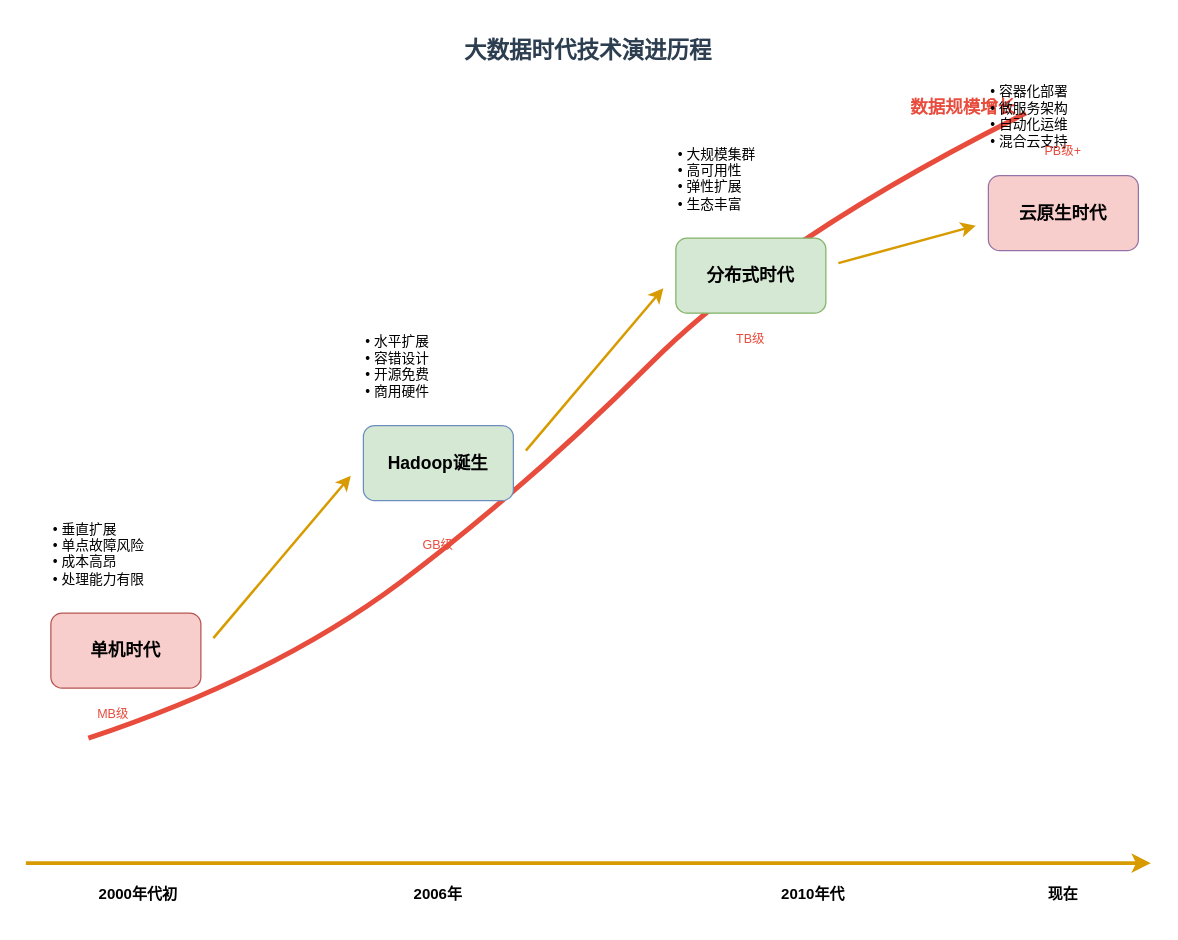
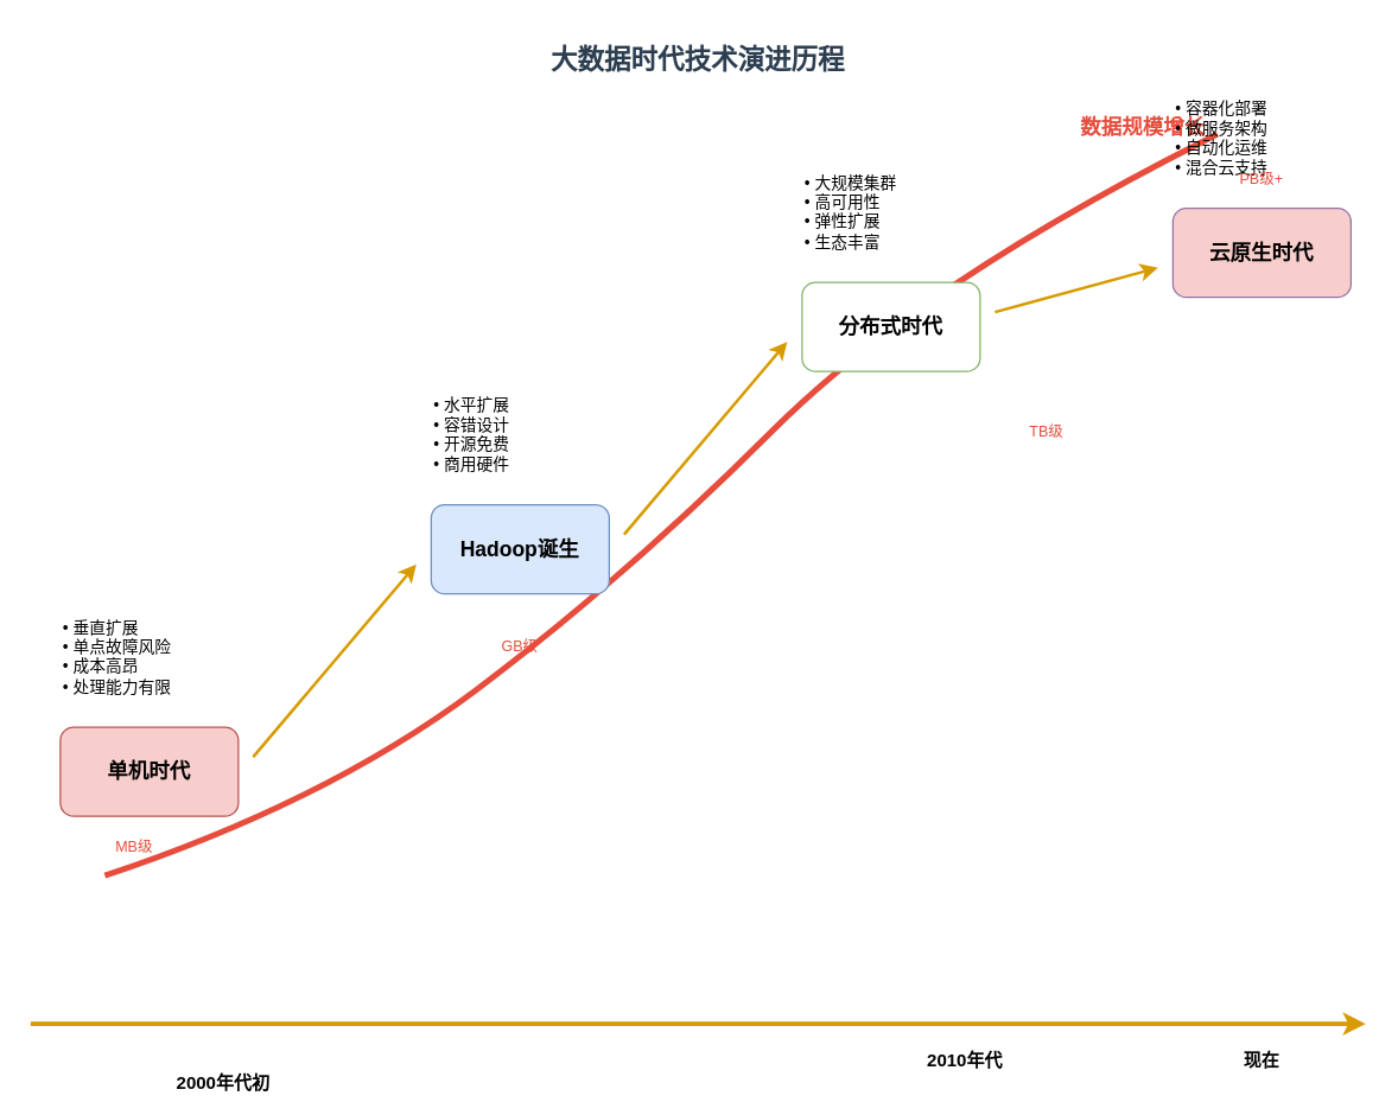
- <mxCell id="13" value="分布式时代" style="rounded=1;whiteSpace=wrap;html=1;fillColor=#d5e8d4;strokeColor=#82b366;fontSize=14;fontStyle=1;" vertex="1" parent="1"><mxGeometry x="540" y="190" width="120" height="60" as="geometry" /></mxCell>
+ <mxCell id="13" value="分布式时代" style="rounded=1;whiteSpace=wrap;html=1;fillColor=#ffffff;strokeColor=#82b366;fontSize=14;fontStyle=1;" vertex="1" parent="1"><mxGeometry x="540" y="190" width="120" height="60" as="geometry" /></mxCell>
- <mxCell id="23" value="TB级" style="text;html=1;strokeColor=none;fillColor=none;align=center;verticalAlign=middle;whiteSpace=wrap;rounded=0;fontSize=10;fontColor=#e74c3c;" vertex="1" parent="1"><mxGeometry x="580" y="260" width="40" height="20" as="geometry" /></mxCell>
+ <mxCell id="23" value="TB级" style="text;html=1;strokeColor=none;fillColor=none;align=center;verticalAlign=middle;whiteSpace=wrap;rounded=0;fontSize=10;fontColor=#e74c3c;" vertex="1" parent="1"><mxGeometry x="685" y="280" width="40" height="20" as="geometry" /></mxCell>
- <mxCell id="11" value="Hadoop诞生" style="rounded=1;whiteSpace=wrap;html=1;fillColor=#d5e8d4;strokeColor=#6c8ebf;fontSize=14;fontStyle=1;" vertex="1" parent="1"><mxGeometry x="290" y="340" width="120" height="60" as="geometry" /></mxCell>
+ <mxCell id="11" value="Hadoop诞生" style="rounded=1;whiteSpace=wrap;html=1;fillColor=#dae8fc;strokeColor=#6c8ebf;fontSize=14;fontStyle=1;" vertex="1" parent="1"><mxGeometry x="290" y="340" width="120" height="60" as="geometry" /></mxCell>
- <mxCell id="3" value="2000年代初" style="text;html=1;strokeColor=none;fillColor=none;align=center;verticalAlign=middle;whiteSpace=wrap;rounded=0;fontSize=12;fontStyle=1;" vertex="1" parent="1"><mxGeometry x="70" y="700" width="80" height="30" as="geometry" /></mxCell>
+ <mxCell id="3" value="2000年代初" style="text;html=1;strokeColor=none;fillColor=none;align=center;verticalAlign=middle;whiteSpace=wrap;rounded=0;fontSize=12;fontStyle=1;" vertex="1" parent="1"><mxGeometry x="110" y="715" width="80" height="30" as="geometry" /></mxCell>
- <mxCell id="4" value="2006年" style="text;html=1;strokeColor=none;fillColor=none;align=center;verticalAlign=middle;whiteSpace=wrap;rounded=0;fontSize=12;fontStyle=1;" vertex="1" parent="1"><mxGeometry x="320" y="700" width="60" height="30" as="geometry" /></mxCell>
